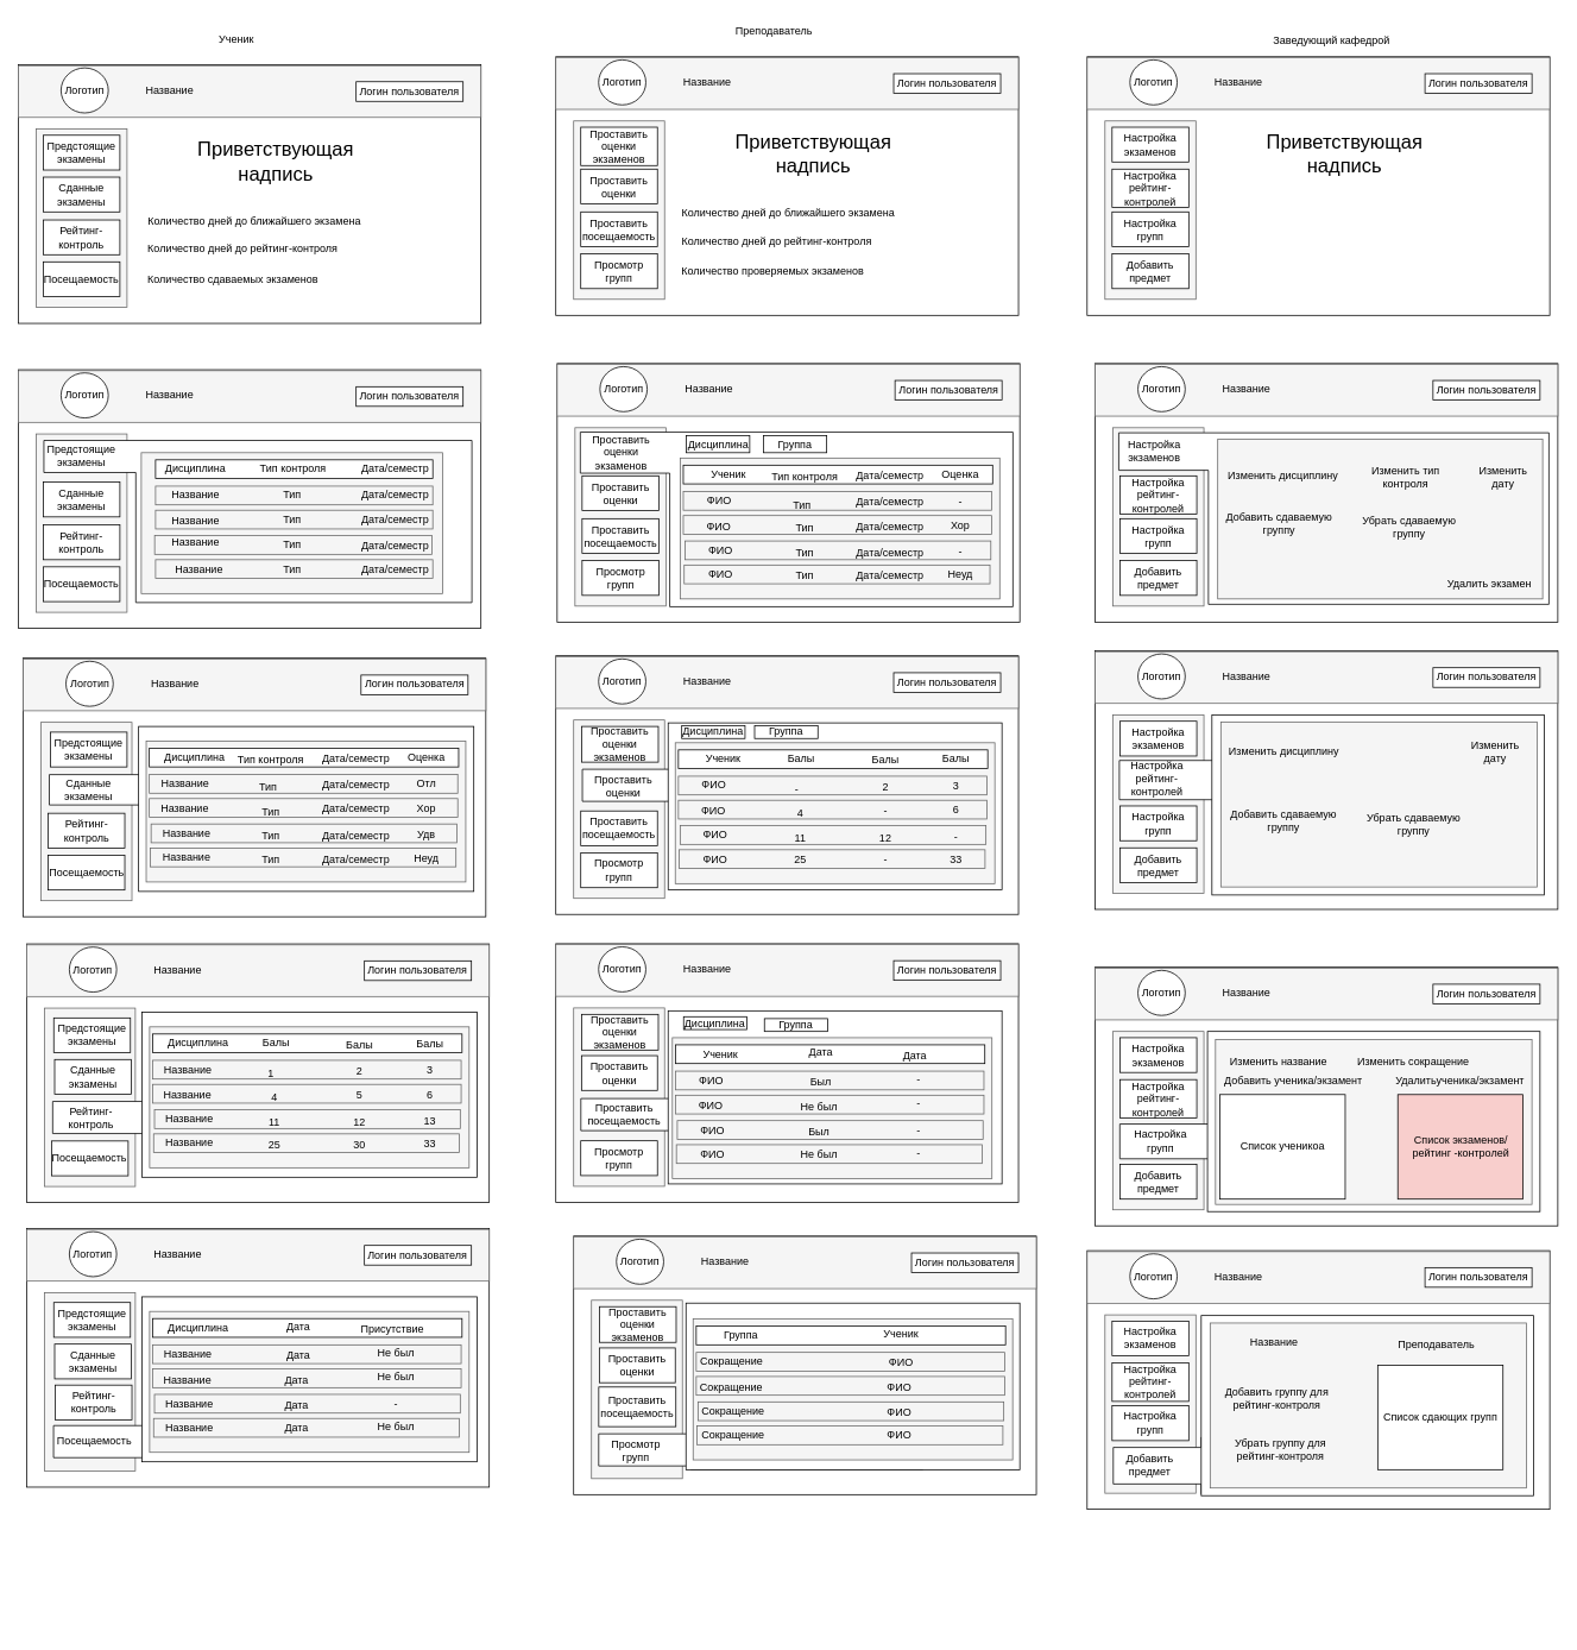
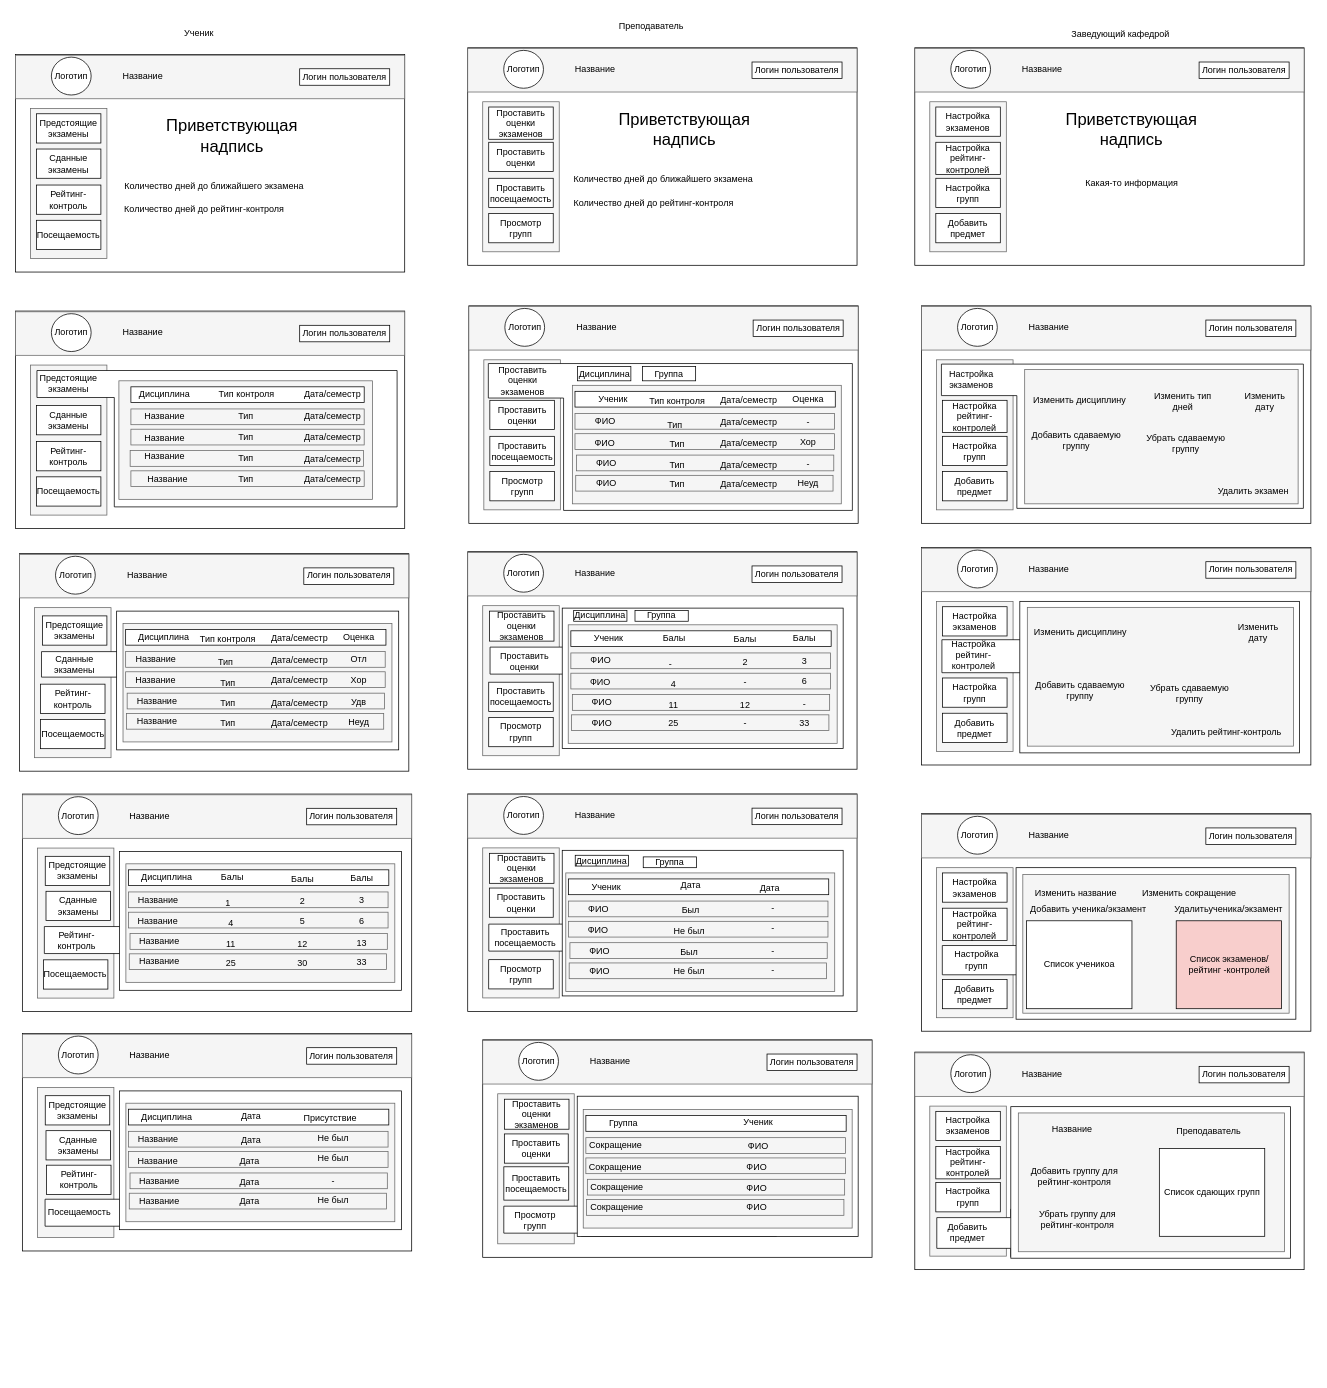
+ <mxCell id="25" value="Какая-то информация" style="text;html=1;strokeColor=none;fillColor=none;align=center;verticalAlign=middle;whiteSpace=wrap;rounded=0;" parent="1" vertex="1"><mxGeometry x="1432.5" y="229" width="151" height="30" as="geometry" /></mxCell>
- <mxCell id="42" value="Количество проверяемых экзаменов" style="text;html=1;strokeColor=none;fillColor=none;align=center;verticalAlign=middle;whiteSpace=wrap;rounded=0;" parent="1" vertex="1"><mxGeometry x="763" y="288.5" width="207" height="30" as="geometry" /></mxCell>
- <mxCell id="14" value="Количество сдаваемых экзаменов" style="text;html=1;strokeColor=none;fillColor=none;align=center;verticalAlign=middle;whiteSpace=wrap;rounded=0;" parent="1" vertex="1"><mxGeometry x="164" y="297.5" width="194" height="30" as="geometry" /></mxCell>
- <mxCell id="371" value="Изменить тип контроля" style="text;html=1;strokeColor=none;fillColor=none;align=center;verticalAlign=middle;whiteSpace=wrap;rounded=0;" parent="1" vertex="1"><mxGeometry x="1531" y="520" width="91" height="30" as="geometry" /></mxCell>
+ <mxCell id="371" value="Изменить тип дней" style="text;html=1;strokeColor=none;fillColor=none;align=center;verticalAlign=middle;whiteSpace=wrap;rounded=0;" parent="1" vertex="1"><mxGeometry x="1531" y="520" width="91" height="30" as="geometry" /></mxCell>
+ <mxCell id="381" value="Удалить рейтинг-контроль" style="text;html=1;strokeColor=none;fillColor=none;align=center;verticalAlign=middle;whiteSpace=wrap;rounded=0;" parent="1" vertex="1"><mxGeometry x="1545" y="960.27" width="179" height="30" as="geometry" /></mxCell>
